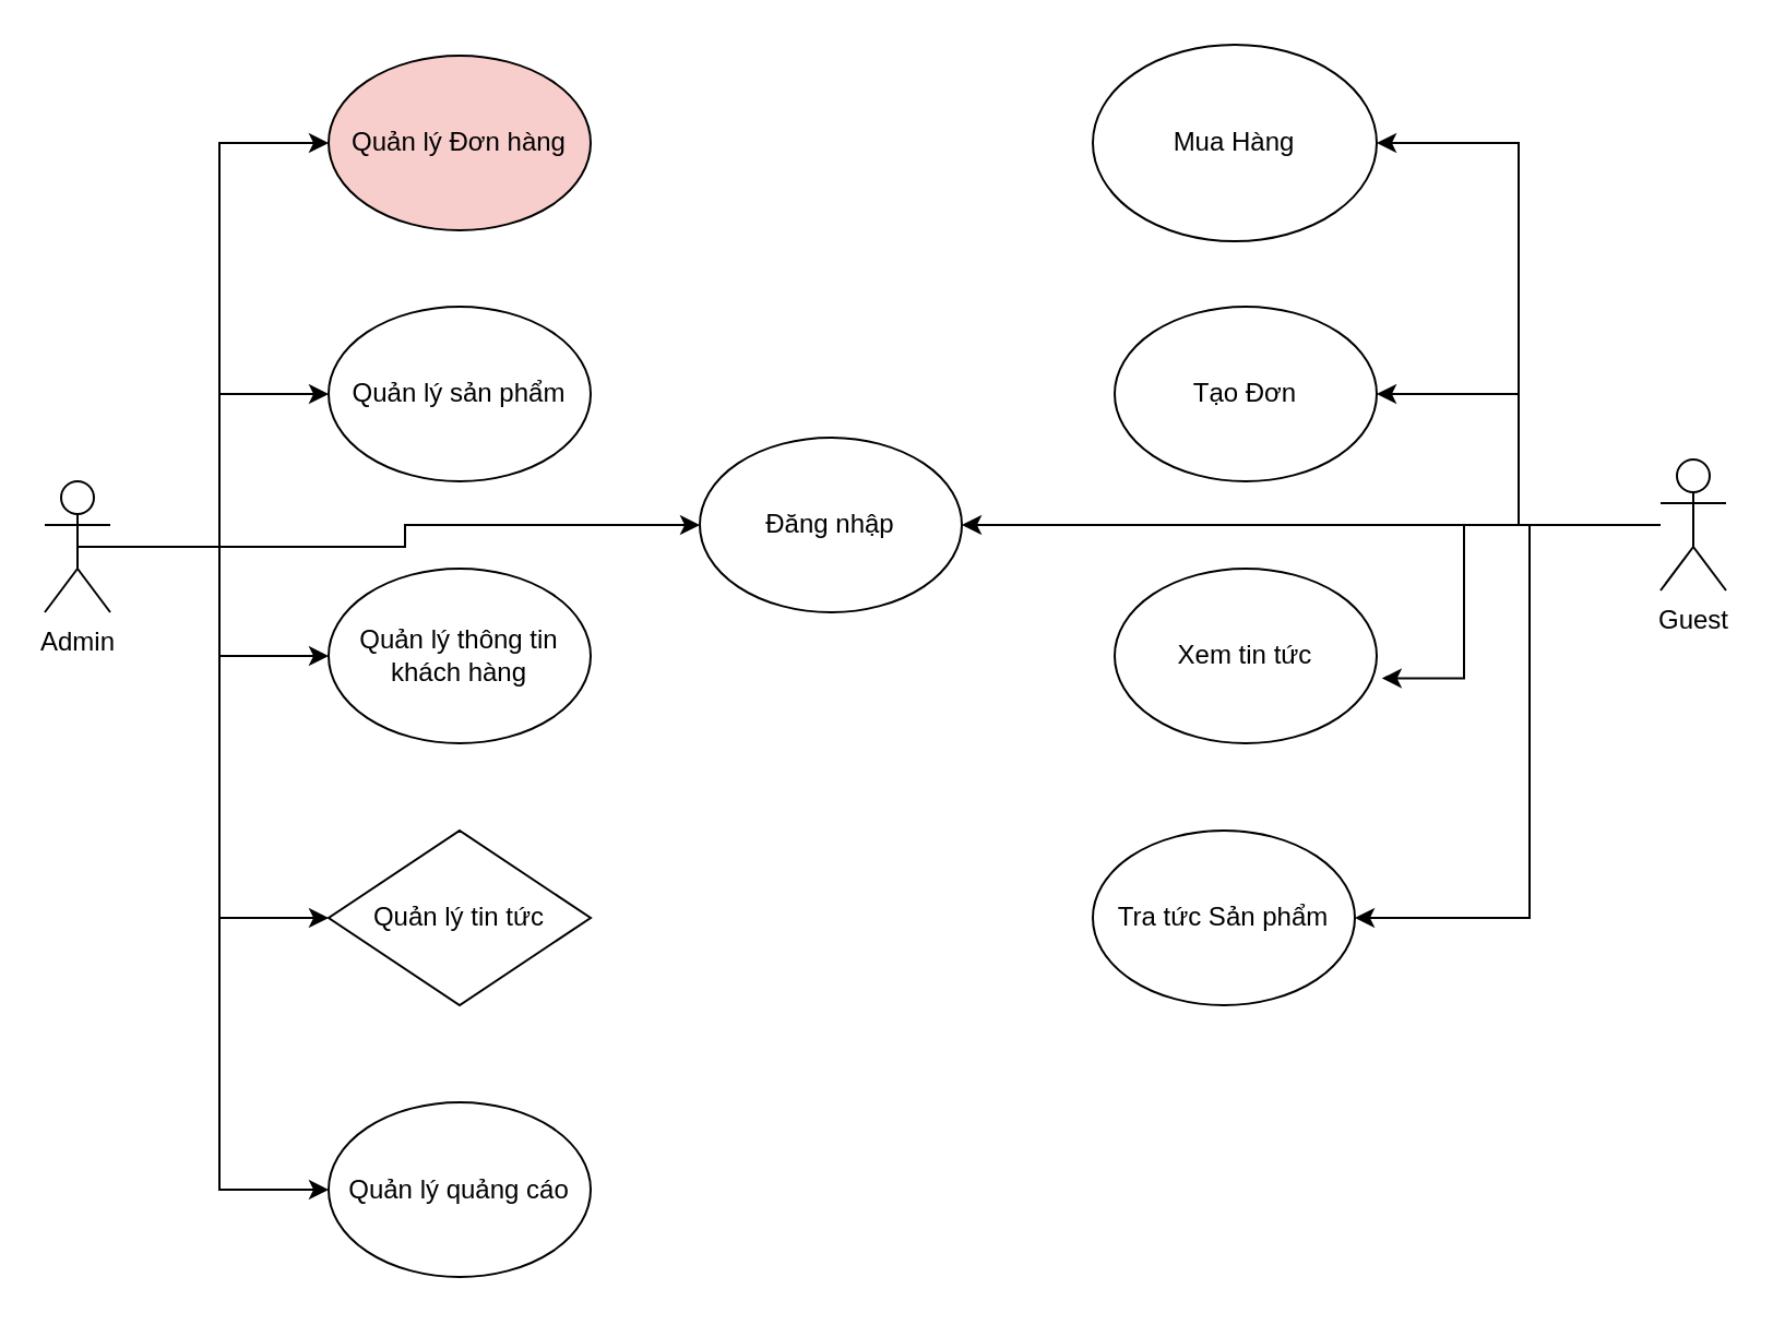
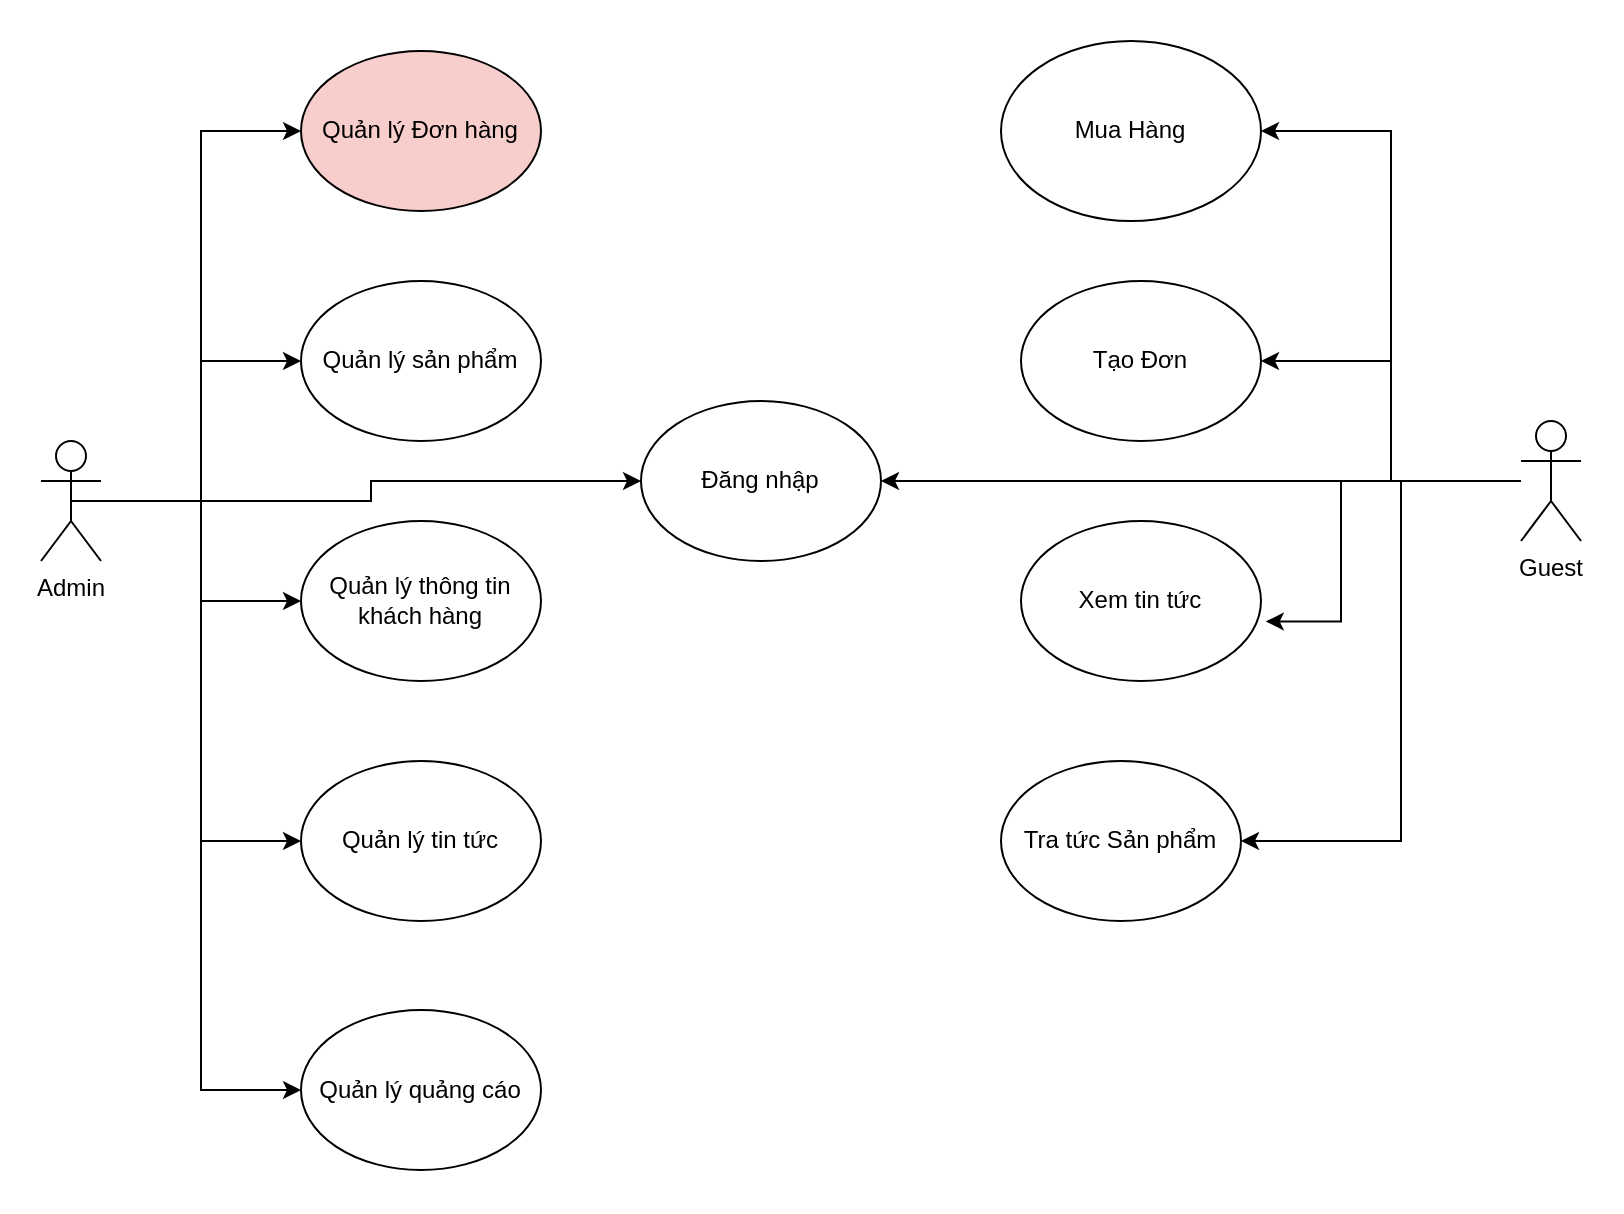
- <mxCell id="22" value="Quản lý tin tức" style="rhombus;whiteSpace=wrap;html=1;" vertex="1" parent="1"><mxGeometry x="150" y="380" width="120" height="80" as="geometry" /></mxCell>
+ <mxCell id="22" value="Quản lý tin tức" style="ellipse;whiteSpace=wrap;html=1;" vertex="1" parent="1"><mxGeometry x="150" y="380" width="120" height="80" as="geometry" /></mxCell>
